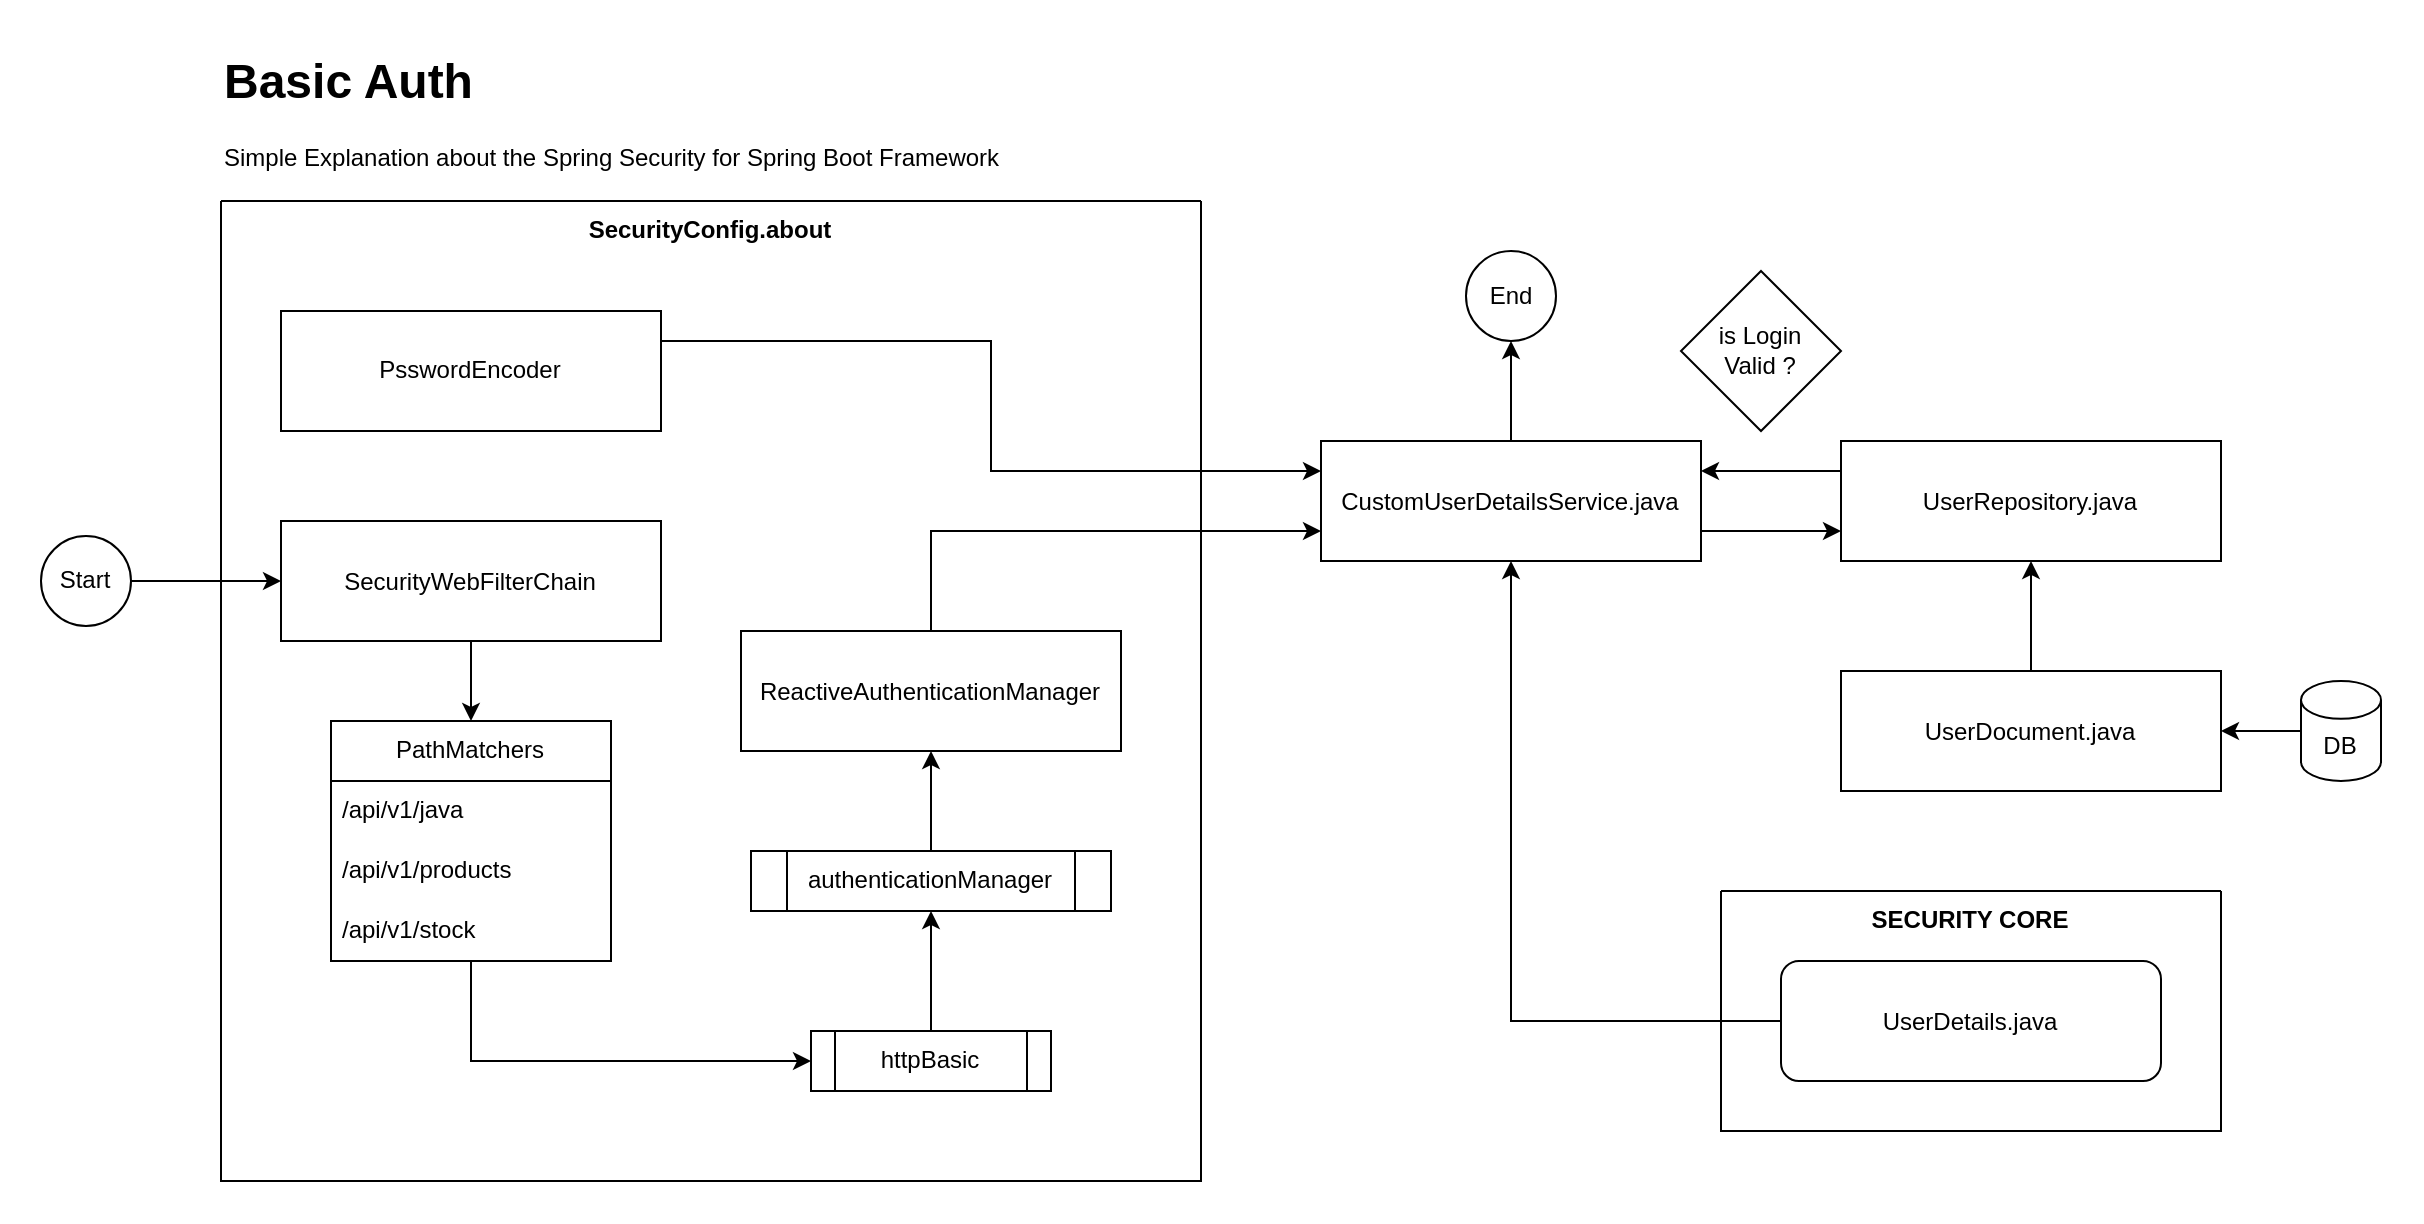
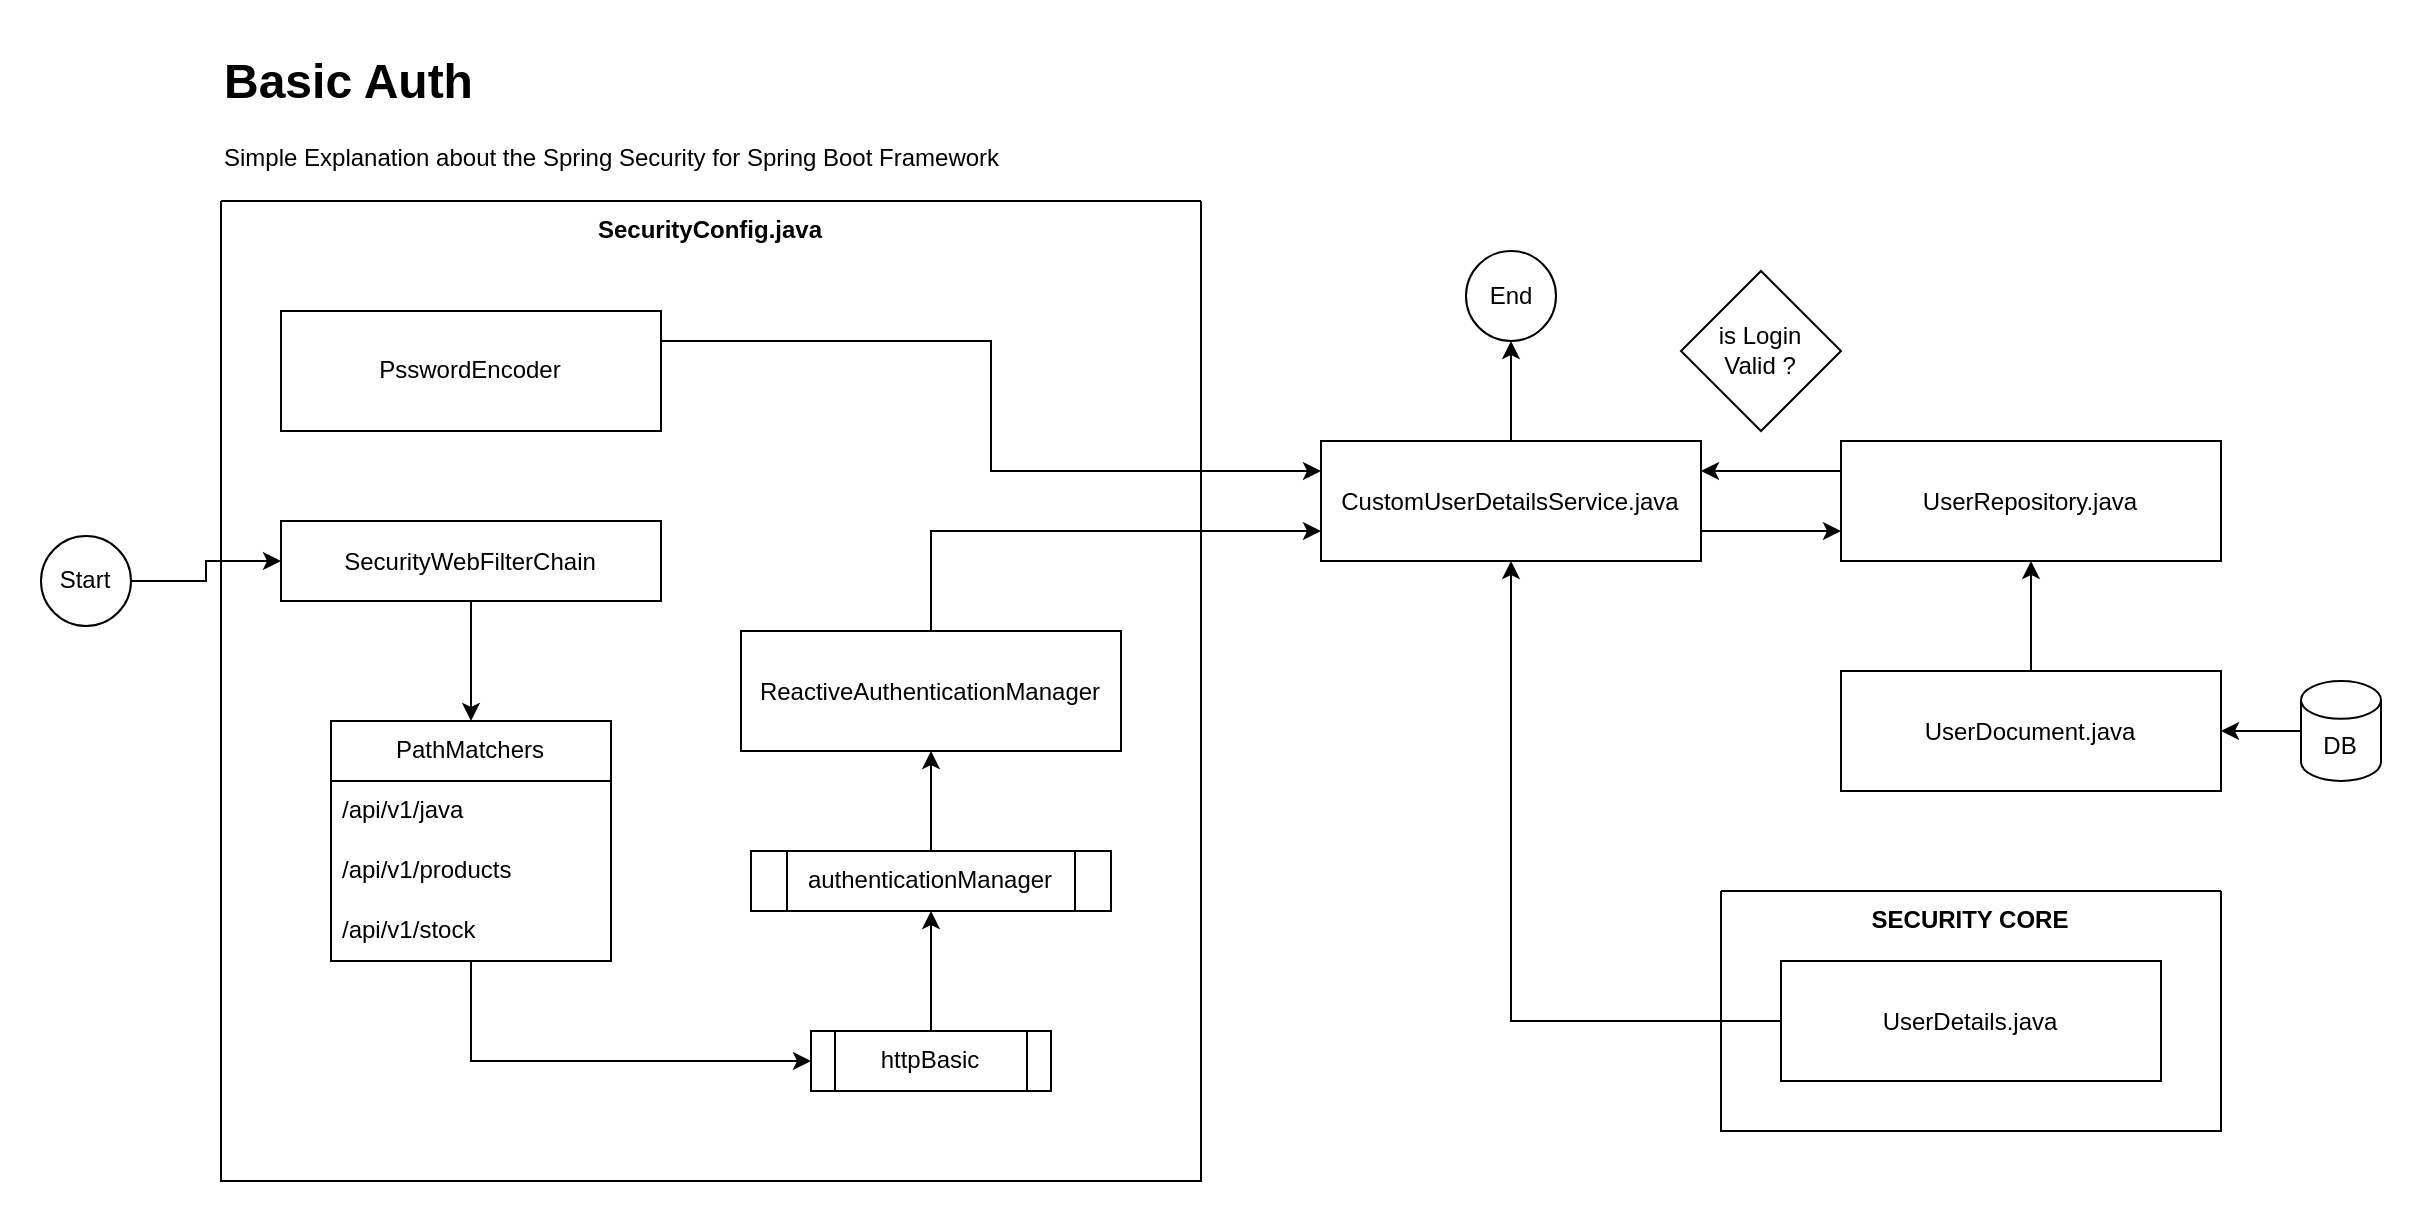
- <mxCell id="2" value="&#10;&#10;SecurityConfig.about" style="swimlane;startSize=0;" vertex="1" parent="1"><mxGeometry x="110" y="100" width="490" height="490" as="geometry" /></mxCell>
+ <mxCell id="2" value="&#10;&#10;SecurityConfig.java" style="swimlane;startSize=0;" vertex="1" parent="1"><mxGeometry x="110" y="100" width="490" height="490" as="geometry" /></mxCell>
- <mxCell id="6" value="SecurityWebFilterChain" style="rounded=0;" vertex="1" parent="2"><mxGeometry x="30" y="160" width="190" height="60" as="geometry" /></mxCell>
+ <mxCell id="6" value="SecurityWebFilterChain" style="rounded=0;" vertex="1" parent="2"><mxGeometry x="30" y="160" width="190" height="40" as="geometry" /></mxCell>
- <mxCell id="29" value="UserDetails.java" style="rounded=1;" vertex="1" parent="28"><mxGeometry x="30" y="35" width="190" height="60" as="geometry" /></mxCell>
+ <mxCell id="29" value="UserDetails.java" style="rounded=0;" vertex="1" parent="28"><mxGeometry x="30" y="35" width="190" height="60" as="geometry" /></mxCell>
